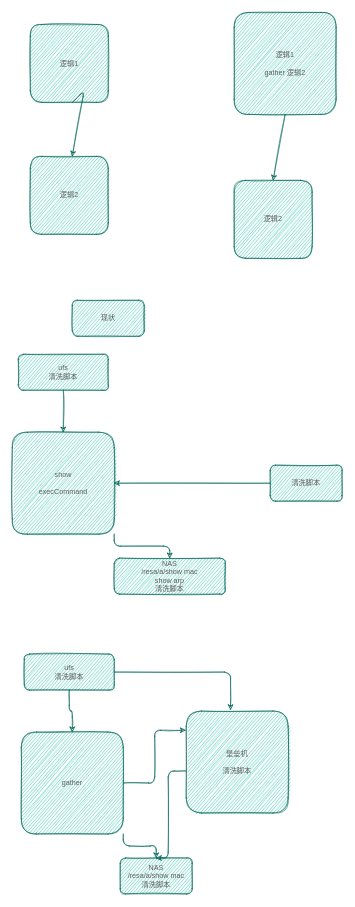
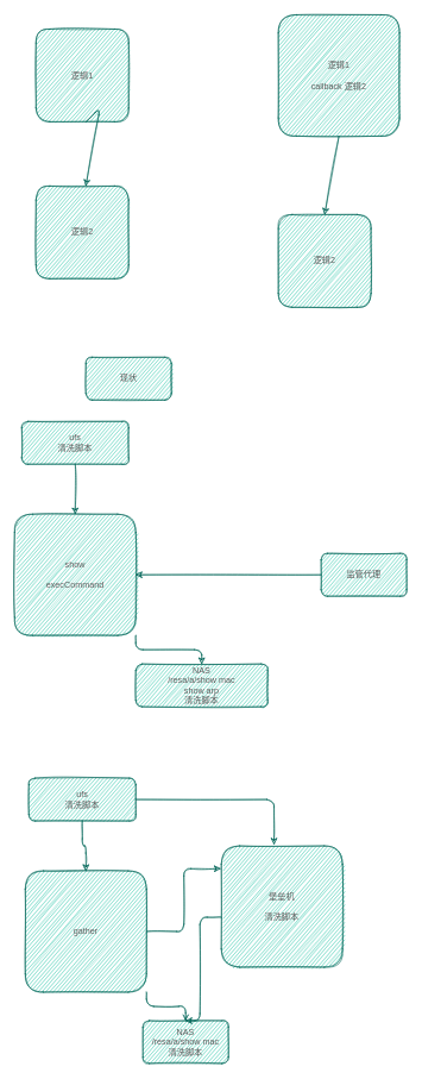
- <mxCell id="5" value="逻辑1&lt;br&gt;&lt;br&gt;gather 逻辑2" style="whiteSpace=wrap;html=1;aspect=fixed;sketch=1;fillColor=#21C0A5;strokeColor=#006658;fontColor=#5C5C5C;rounded=1;" parent="1" vertex="1"><mxGeometry x="390" y="20" width="170" height="170" as="geometry" /></mxCell>
+ <mxCell id="5" value="逻辑1&lt;br&gt;&lt;br&gt;callback 逻辑2" style="whiteSpace=wrap;html=1;aspect=fixed;sketch=1;fillColor=#21C0A5;strokeColor=#006658;fontColor=#5C5C5C;rounded=1;" parent="1" vertex="1"><mxGeometry x="390" y="20" width="170" height="170" as="geometry" /></mxCell>
- <mxCell id="24" value="清洗脚本" style="rounded=1;whiteSpace=wrap;html=1;sketch=1;fillColor=#21C0A5;strokeColor=#006658;fontColor=#5C5C5C;" vertex="1" parent="1"><mxGeometry x="450" y="775" width="120" height="60" as="geometry" /></mxCell>
+ <mxCell id="24" value="监管代理" style="rounded=1;whiteSpace=wrap;html=1;sketch=1;fillColor=#21C0A5;strokeColor=#006658;fontColor=#5C5C5C;" vertex="1" parent="1"><mxGeometry x="450" y="775" width="120" height="60" as="geometry" /></mxCell>
- <mxCell id="13" style="edgeStyle=orthogonalEdgeStyle;rounded=1;orthogonalLoop=1;jettySize=auto;html=1;exitX=1;exitY=1;exitDx=0;exitDy=0;sketch=1;strokeColor=#006658;fontColor=#5C5C5C;" edge="1" parent="1" source="15" target="19"><mxGeometry relative="1" as="geometry" /></mxCell>
+ <mxCell id="13" style="edgeStyle=orthogonalEdgeStyle;rounded=1;orthogonalLoop=1;jettySize=auto;html=1;exitX=1;exitY=1;exitDx=0;exitDy=0;sketch=1;strokeColor=#006658;fontColor=#5C5C5C;endArrow=open;" edge="1" parent="1" source="15" target="19"><mxGeometry relative="1" as="geometry" /></mxCell>
